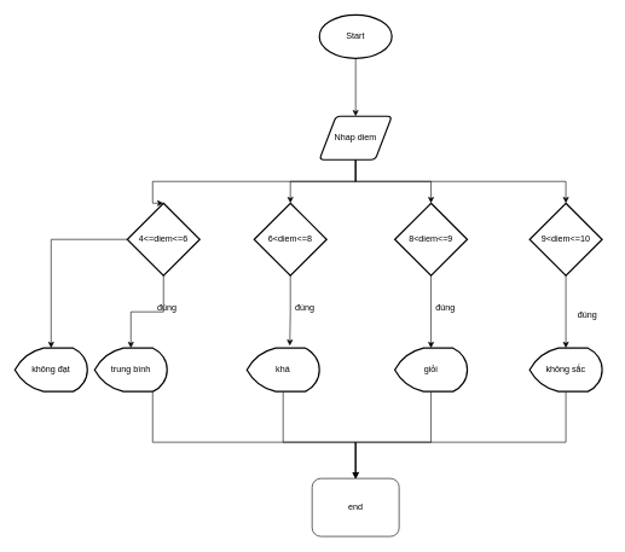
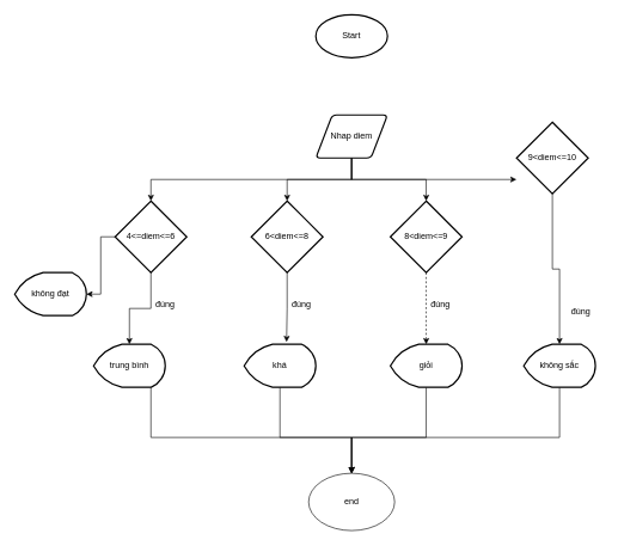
- <mxCell id="2" style="edgeStyle=orthogonalEdgeStyle;rounded=0;orthogonalLoop=1;jettySize=auto;html=1;entryX=0.5;entryY=0;entryDx=0;entryDy=0;" edge="1" parent="1" source="3" target="6"><mxGeometry relative="1" as="geometry" /></mxCell>
- <mxCell id="11" value="4&amp;lt;=diem&amp;lt;=6" style="strokeWidth=2;html=1;shape=mxgraph.flowchart.decision;whiteSpace=wrap;" vertex="1" parent="1"><mxGeometry x="175" y="280" width="100" height="100" as="geometry" /></mxCell>
+ <mxCell id="11" value="4&amp;lt;=diem&amp;lt;=6" style="strokeWidth=2;html=1;shape=mxgraph.flowchart.decision;whiteSpace=wrap;" vertex="1" parent="1"><mxGeometry x="160" y="280" width="100" height="100" as="geometry" /></mxCell>
- <mxCell id="7" value="9&amp;lt;diem&amp;lt;=10" style="strokeWidth=2;html=1;shape=mxgraph.flowchart.decision;whiteSpace=wrap;" vertex="1" parent="1"><mxGeometry x="730" y="280" width="100" height="100" as="geometry" /></mxCell>
+ <mxCell id="7" value="9&amp;lt;diem&amp;lt;=10" style="strokeWidth=2;html=1;shape=mxgraph.flowchart.decision;whiteSpace=wrap;" vertex="1" parent="1"><mxGeometry x="720" y="170" width="100" height="100" as="geometry" /></mxCell>
- <mxCell id="26" style="edgeStyle=orthogonalEdgeStyle;rounded=0;orthogonalLoop=1;jettySize=auto;html=1;entryX=0.5;entryY=0;entryDx=0;entryDy=0;entryPerimeter=0;" edge="1" parent="1" source="8" target="21"><mxGeometry relative="1" as="geometry" /></mxCell>
+ <mxCell id="26" style="edgeStyle=orthogonalEdgeStyle;rounded=0;orthogonalLoop=1;jettySize=auto;html=1;entryX=0.5;entryY=0;entryDx=0;entryDy=0;entryPerimeter=0;dashed=1;" edge="1" parent="1" source="8" target="21"><mxGeometry relative="1" as="geometry" /></mxCell>
- <mxCell id="30" value="không đạt" style="strokeWidth=2;html=1;shape=mxgraph.flowchart.display;whiteSpace=wrap;" vertex="1" parent="1"><mxGeometry x="20" y="480" width="100" height="60" as="geometry" /></mxCell>
+ <mxCell id="30" value="không đạt" style="strokeWidth=2;html=1;shape=mxgraph.flowchart.display;whiteSpace=wrap;" vertex="1" parent="1"><mxGeometry x="20" y="380" width="100" height="60" as="geometry" /></mxCell>
- <mxCell id="31" value="end" style="whiteSpace=wrap;html=1;rounded=1;" vertex="1" parent="1"><mxGeometry x="430" y="660" width="120" height="80" as="geometry" /></mxCell>
+ <mxCell id="31" value="end" style="ellipse;whiteSpace=wrap;html=1;" vertex="1" parent="1"><mxGeometry x="430" y="660" width="120" height="80" as="geometry" /></mxCell>
